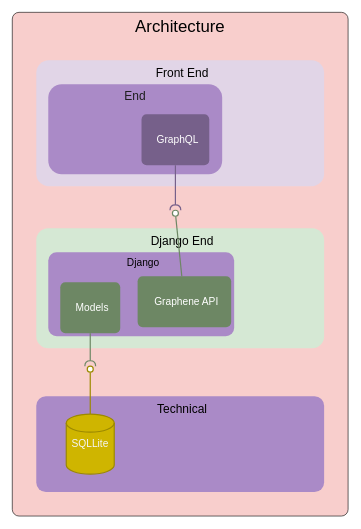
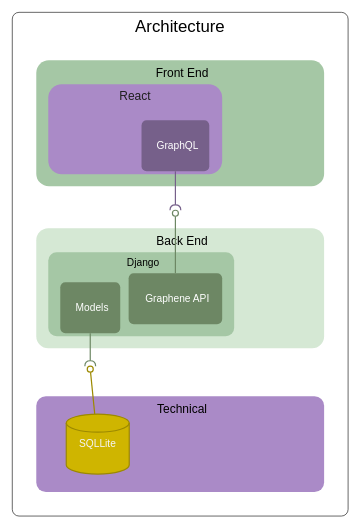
- <mxCell id="2" value="Architecture" style="rounded=1;whiteSpace=wrap;html=1;arcSize=2;verticalAlign=top;fontSize=28;fillColor=#f8cecc;" vertex="1" parent="1"><mxGeometry x="20" y="20" width="560" height="840" as="geometry" /></mxCell>
+ <mxCell id="2" value="Architecture" style="rounded=1;whiteSpace=wrap;html=1;arcSize=2;verticalAlign=top;fontSize=28;" vertex="1" parent="1"><mxGeometry x="20" y="20" width="560" height="840" as="geometry" /></mxCell>
- <mxCell id="3" value="Front End" style="rounded=1;whiteSpace=wrap;html=1;align=center;fillColor=#e1d5e7;verticalAlign=top;spacingLeft=7;fontSize=20;spacing=4;arcSize=10;strokeColor=none;" parent="1" vertex="1"><mxGeometry x="60" y="100" width="480" height="210" as="geometry" /></mxCell>
+ <mxCell id="3" value="Front End" style="rounded=1;whiteSpace=wrap;html=1;align=center;fillColor=#a5c7a5;verticalAlign=top;spacingLeft=7;fontSize=20;spacing=4;arcSize=10;strokeColor=none;" parent="1" vertex="1"><mxGeometry x="60" y="100" width="480" height="210" as="geometry" /></mxCell>
- <mxCell id="6" value="End" style="rounded=1;whiteSpace=wrap;html=1;fontSize=20;align=center;verticalAlign=top;strokeColor=none;fillColor=#AA8AC7;fontColor=#1F1F1F;" parent="1" vertex="1"><mxGeometry x="80" y="140" width="290" height="150" as="geometry" /></mxCell>
+ <mxCell id="6" value="React" style="rounded=1;whiteSpace=wrap;html=1;fontSize=20;align=center;verticalAlign=top;strokeColor=none;fillColor=#AA8AC7;fontColor=#1F1F1F;" parent="1" vertex="1"><mxGeometry x="80" y="140" width="290" height="150" as="geometry" /></mxCell>
- <mxCell id="14" value="GraphQL" style="rounded=1;whiteSpace=wrap;html=1;fontSize=17;align=center;fontColor=#ffffff;verticalAlign=middle;spacing=4;spacingLeft=7;arcSize=10;strokeColor=none;fillColor=#76608A;" parent="1" vertex="1"><mxGeometry x="235.5" y="190" width="113" height="85" as="geometry" /></mxCell>
+ <mxCell id="14" value="GraphQL" style="rounded=1;whiteSpace=wrap;html=1;fontSize=17;align=center;fontColor=#ffffff;verticalAlign=middle;spacing=4;spacingLeft=7;arcSize=10;strokeColor=none;fillColor=#76608A;" parent="1" vertex="1"><mxGeometry x="235.5" y="200" width="113" height="85" as="geometry" /></mxCell>
- <mxCell id="4" value="Django End" style="rounded=1;whiteSpace=wrap;html=1;align=center;fillColor=#d5e8d4;verticalAlign=top;spacingLeft=7;fontSize=20;spacing=4;arcSize=10;strokeColor=none;" parent="1" vertex="1"><mxGeometry x="60" y="380" width="480" height="200" as="geometry" /></mxCell>
+ <mxCell id="4" value="Back End" style="rounded=1;whiteSpace=wrap;html=1;align=center;fillColor=#d5e8d4;verticalAlign=top;spacingLeft=7;fontSize=20;spacing=4;arcSize=10;strokeColor=none;" parent="1" vertex="1"><mxGeometry x="60" y="380" width="480" height="200" as="geometry" /></mxCell>
- <mxCell id="7" value="Django" style="rounded=1;whiteSpace=wrap;html=1;fontSize=17;align=center;fontColor=#000000;verticalAlign=top;spacing=4;spacingLeft=7;arcSize=10;fillColor=#aa8ac7;strokeColor=none;" parent="1" vertex="1"><mxGeometry x="80" y="420" width="310" height="140" as="geometry" /></mxCell>
+ <mxCell id="7" value="Django" style="rounded=1;whiteSpace=wrap;html=1;fontSize=17;align=center;fontColor=#000000;verticalAlign=top;spacing=4;spacingLeft=7;arcSize=10;fillColor=#A5C7A5;strokeColor=none;" parent="1" vertex="1"><mxGeometry x="80" y="420" width="310" height="140" as="geometry" /></mxCell>
- <mxCell id="13" value="Graphene API" style="rounded=1;whiteSpace=wrap;html=1;fontSize=17;align=center;fontColor=#ffffff;verticalAlign=middle;spacing=4;spacingLeft=7;arcSize=10;strokeColor=none;fillColor=#6D8764;" parent="1" vertex="1"><mxGeometry x="229" y="460" width="156" height="85" as="geometry" /></mxCell>
+ <mxCell id="13" value="Graphene API" style="rounded=1;whiteSpace=wrap;html=1;fontSize=17;align=center;fontColor=#ffffff;verticalAlign=middle;spacing=4;spacingLeft=7;arcSize=10;strokeColor=none;fillColor=#6D8764;" parent="1" vertex="1"><mxGeometry x="214" y="455" width="156" height="85" as="geometry" /></mxCell>
- <mxCell id="12" value="SQLLite" style="shape=cylinder2;whiteSpace=wrap;html=1;boundedLbl=1;backgroundOutline=1;size=15;strokeWidth=2;fontSize=17;align=center;fontColor=#F5F5F5;strokeColor=#9C8900;fillColor=#CFB500;" parent="1" vertex="1"><mxGeometry x="110" y="690" width="80" height="100" as="geometry" /></mxCell>
+ <mxCell id="12" value="SQLLite" style="shape=cylinder2;whiteSpace=wrap;html=1;boundedLbl=1;backgroundOutline=1;size=15;strokeWidth=2;fontSize=17;align=center;fontColor=#F5F5F5;strokeColor=#9C8900;fillColor=#CFB500;" parent="1" vertex="1"><mxGeometry x="110" y="690" width="105" height="100" as="geometry" /></mxCell>
